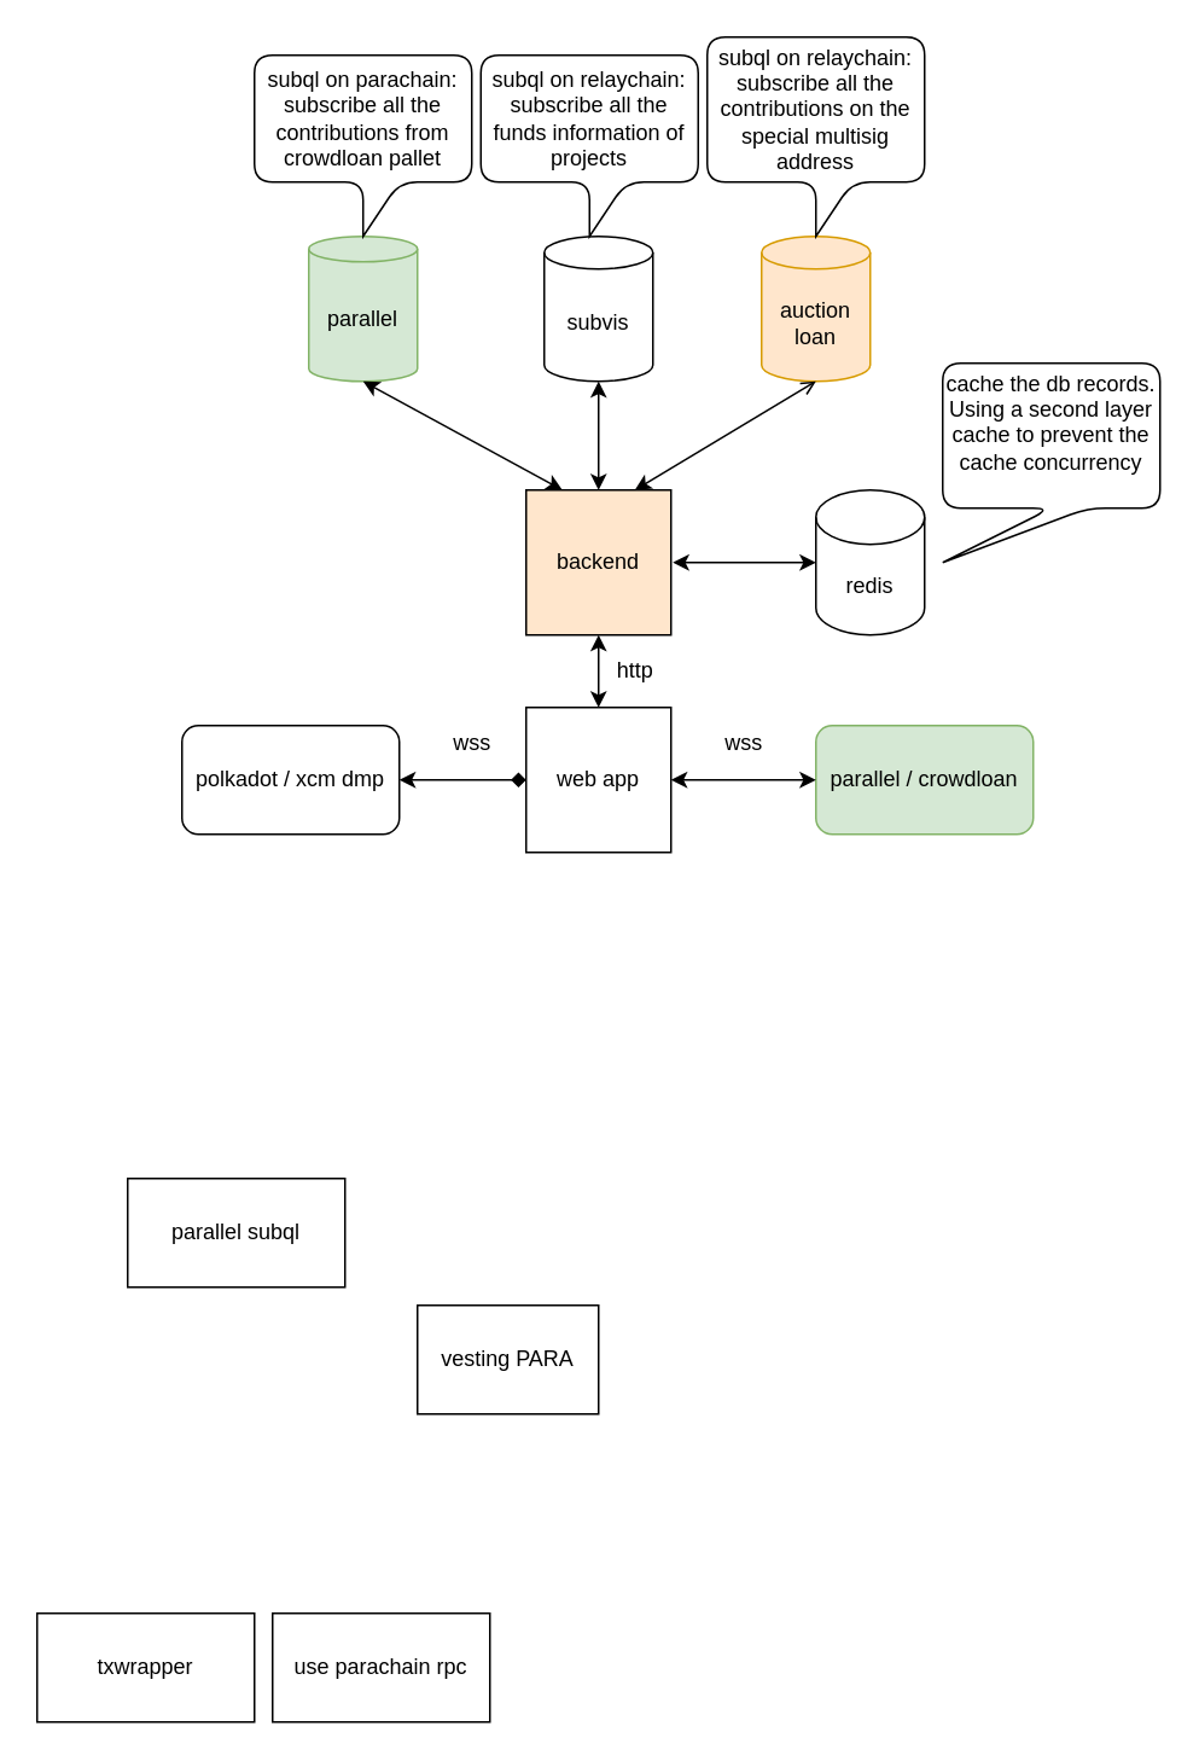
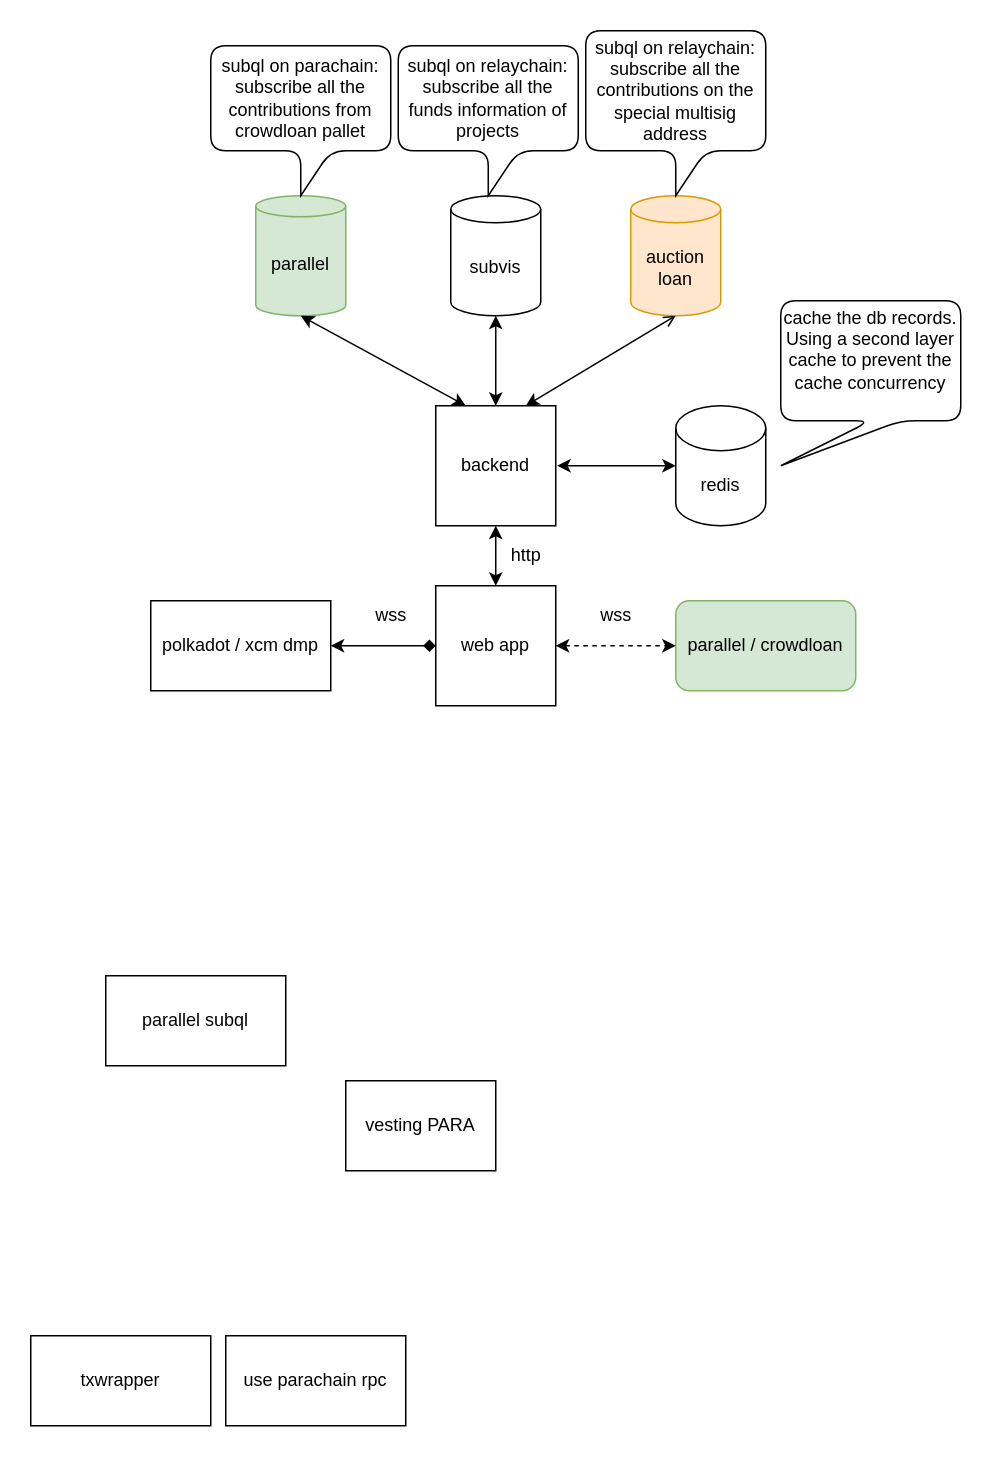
- <mxCell id="7" value="backend" style="whiteSpace=wrap;html=1;aspect=fixed;fillColor=#ffe6cc;" parent="1" vertex="1"><mxGeometry x="290" y="270" width="80" height="80" as="geometry" /></mxCell>
+ <mxCell id="7" value="backend" style="whiteSpace=wrap;html=1;aspect=fixed;" parent="1" vertex="1"><mxGeometry x="290" y="270" width="80" height="80" as="geometry" /></mxCell>
- <mxCell id="3" value="polkadot / xcm dmp" style="rounded=1;whiteSpace=wrap;html=1;" parent="1" vertex="1"><mxGeometry x="100" y="400" width="120" height="60" as="geometry" /></mxCell>
+ <mxCell id="3" value="polkadot / xcm dmp" style="whiteSpace=wrap;html=1;rounded=0;" parent="1" vertex="1"><mxGeometry x="100" y="400" width="120" height="60" as="geometry" /></mxCell>
- <mxCell id="5" value="" style="endArrow=classic;startArrow=classic;html=1;exitX=1;exitY=0.5;exitDx=0;exitDy=0;" parent="1" source="2" target="4" edge="1"><mxGeometry width="50" height="50" relative="1" as="geometry"><mxPoint x="370" y="440" as="sourcePoint" /><mxPoint x="420" y="390" as="targetPoint" /></mxGeometry></mxCell>
+ <mxCell id="5" value="" style="endArrow=classic;startArrow=classic;html=1;exitX=1;exitY=0.5;exitDx=0;exitDy=0;dashed=1;" parent="1" source="2" target="4" edge="1"><mxGeometry width="50" height="50" relative="1" as="geometry"><mxPoint x="370" y="440" as="sourcePoint" /><mxPoint x="420" y="390" as="targetPoint" /></mxGeometry></mxCell>
